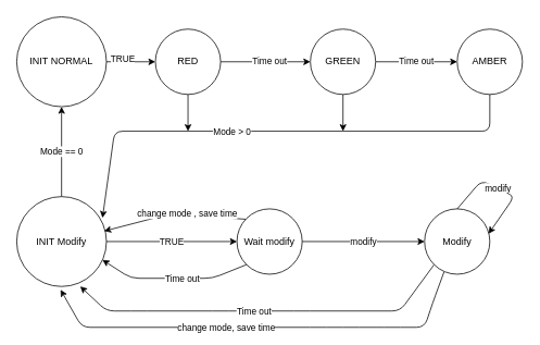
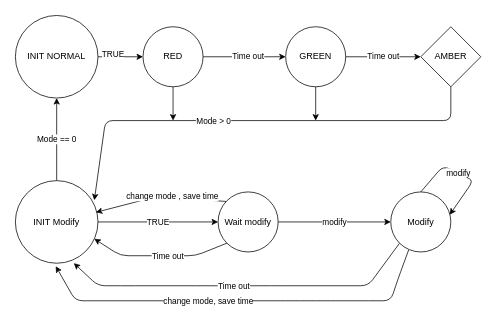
- <mxCell id="13" value="AMBER" style="ellipse;whiteSpace=wrap;html=1;aspect=fixed;" parent="1" vertex="1"><mxGeometry x="560" y="35" width="80" height="80" as="geometry" /></mxCell>
+ <mxCell id="13" value="AMBER" style="rhombus;whiteSpace=wrap;html=1;aspect=fixed;" parent="1" vertex="1"><mxGeometry x="560" y="35" width="80" height="80" as="geometry" /></mxCell>
